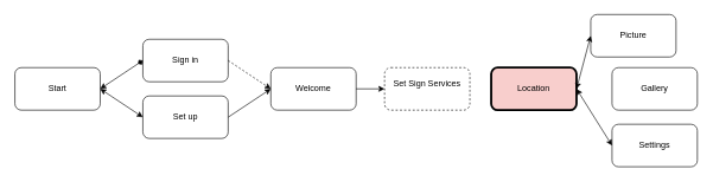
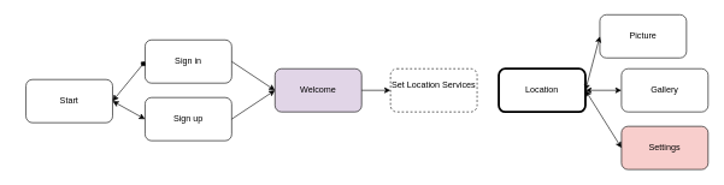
- <mxCell id="7" value="" style="endArrow=classic;html=1;exitX=1;exitY=0.5;exitDx=0;exitDy=0;entryX=0;entryY=0.5;entryDx=0;entryDy=0;dashed=1;" edge="1" parent="1" source="3" target="5"><mxGeometry width="50" height="50" relative="1" as="geometry"><mxPoint x="150" y="135" as="sourcePoint" /><mxPoint x="210" y="175" as="targetPoint" /><Array as="points" /></mxGeometry></mxCell>
+ <mxCell id="7" value="" style="endArrow=classic;html=1;exitX=1;exitY=0.5;exitDx=0;exitDy=0;entryX=0;entryY=0.5;entryDx=0;entryDy=0;" edge="1" parent="1" source="3" target="5"><mxGeometry width="50" height="50" relative="1" as="geometry"><mxPoint x="150" y="135" as="sourcePoint" /><mxPoint x="210" y="175" as="targetPoint" /><Array as="points" /></mxGeometry></mxCell>
- <mxCell id="2" value="Start" style="rounded=1;whiteSpace=wrap;html=1;" vertex="1" parent="1"><mxGeometry x="20" y="95" width="120" height="60" as="geometry" /></mxCell>
+ <mxCell id="2" value="Start" style="rounded=1;whiteSpace=wrap;html=1;" vertex="1" parent="1"><mxGeometry x="35" y="110" width="120" height="60" as="geometry" /></mxCell>
- <mxCell id="5" value="Welcome" style="rounded=1;whiteSpace=wrap;html=1;" vertex="1" parent="1"><mxGeometry x="380" y="95" width="120" height="60" as="geometry" /></mxCell>
+ <mxCell id="5" value="Welcome" style="rounded=1;whiteSpace=wrap;html=1;fillColor=#e1d5e7;" vertex="1" parent="1"><mxGeometry x="380" y="95" width="120" height="60" as="geometry" /></mxCell>
- <mxCell id="6" value="Set Sign Services&lt;br&gt;&lt;br&gt;" style="rounded=1;whiteSpace=wrap;html=1;dashed=1;" vertex="1" parent="1"><mxGeometry x="540" y="95" width="120" height="60" as="geometry" /></mxCell>
+ <mxCell id="6" value="Set Location Services&lt;br&gt;&lt;br&gt;" style="rounded=1;whiteSpace=wrap;html=1;dashed=1;" vertex="1" parent="1"><mxGeometry x="540" y="95" width="120" height="60" as="geometry" /></mxCell>
- <mxCell id="10" value="Location&lt;br&gt;" style="rounded=1;whiteSpace=wrap;html=1;strokeWidth=3;fillColor=#f8cecc;" vertex="1" parent="1"><mxGeometry x="690" y="95" width="120" height="60" as="geometry" /></mxCell>
+ <mxCell id="10" value="Location&lt;br&gt;" style="rounded=1;whiteSpace=wrap;html=1;strokeWidth=3;" vertex="1" parent="1"><mxGeometry x="690" y="95" width="120" height="60" as="geometry" /></mxCell>
+ <mxCell id="16" value="" style="endArrow=classic;startArrow=classic;html=1;entryX=0;entryY=0.5;entryDx=0;entryDy=0;exitX=1;exitY=0.5;exitDx=0;exitDy=0;" edge="1" parent="1" source="10" target="12"><mxGeometry width="50" height="50" relative="1" as="geometry"><mxPoint x="20" y="305" as="sourcePoint" /><mxPoint x="70" y="255" as="targetPoint" /></mxGeometry></mxCell>
- <mxCell id="4" value="Set up" style="rounded=1;whiteSpace=wrap;html=1;" vertex="1" parent="1"><mxGeometry x="200" y="135" width="120" height="60" as="geometry" /></mxCell>
+ <mxCell id="4" value="Sign up" style="rounded=1;whiteSpace=wrap;html=1;" vertex="1" parent="1"><mxGeometry x="200" y="135" width="120" height="60" as="geometry" /></mxCell>
- <mxCell id="13" value="Settings" style="rounded=1;whiteSpace=wrap;html=1;strokeWidth=1;" vertex="1" parent="1"><mxGeometry x="860" y="175" width="120" height="60" as="geometry" /></mxCell>
+ <mxCell id="13" value="Settings" style="rounded=1;whiteSpace=wrap;html=1;strokeWidth=1;fillColor=#f8cecc;" vertex="1" parent="1"><mxGeometry x="860" y="175" width="120" height="60" as="geometry" /></mxCell>
